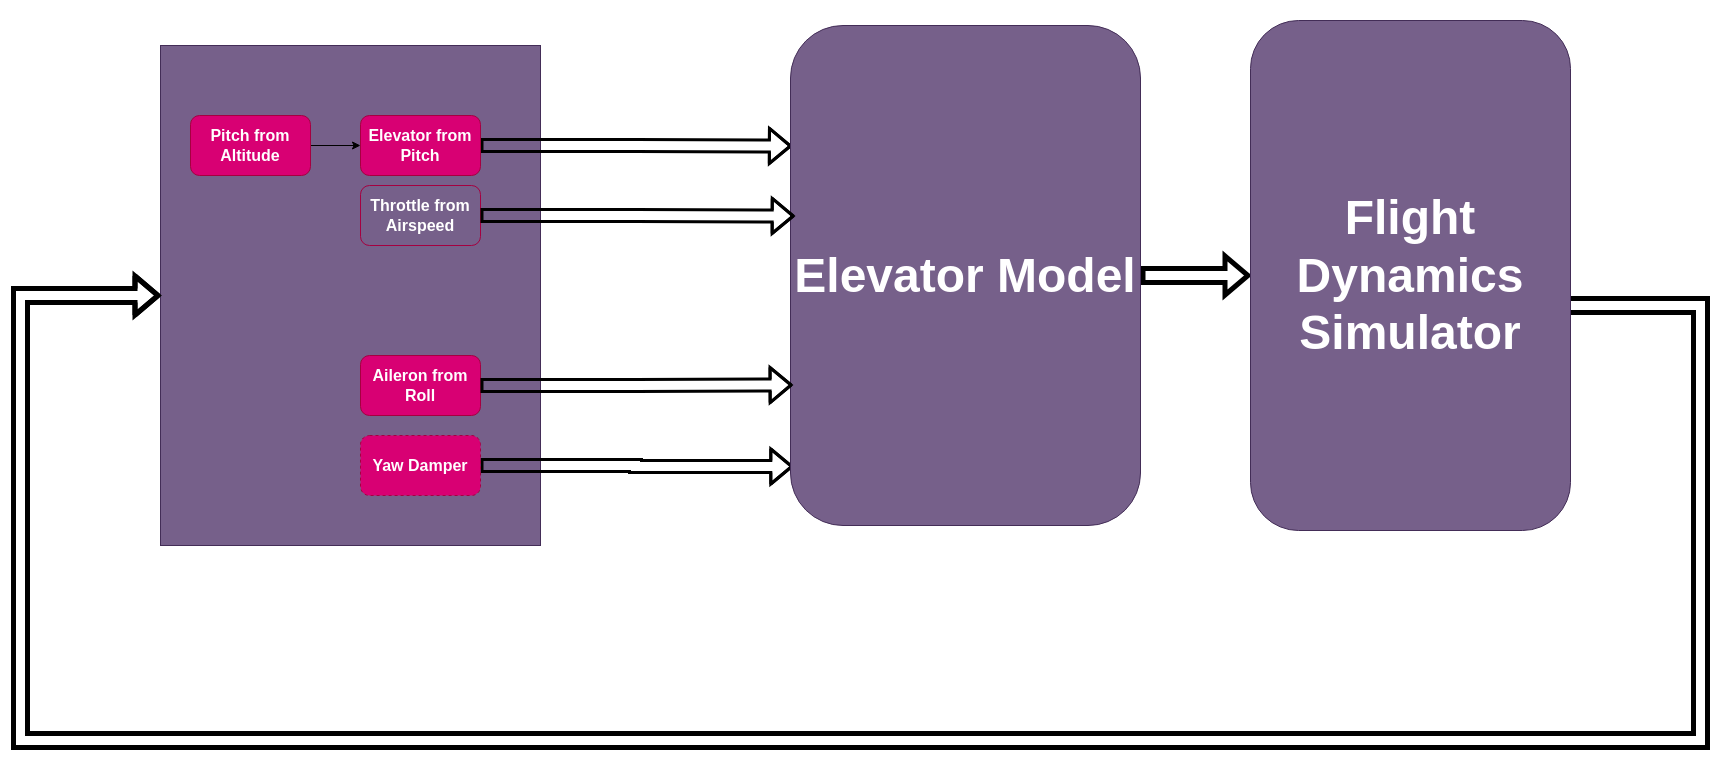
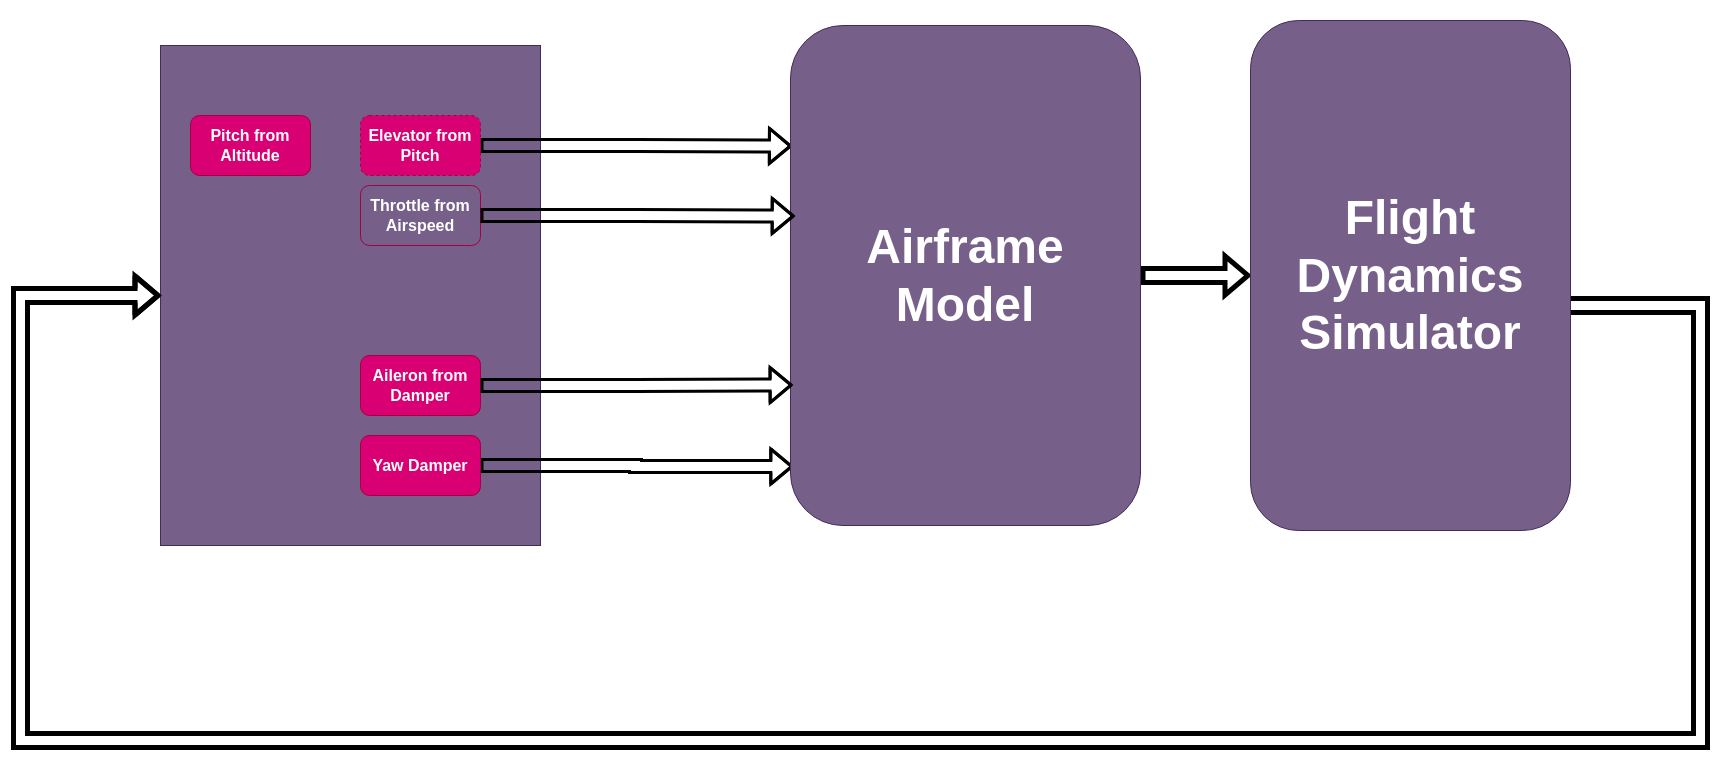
- <mxCell id="6" style="edgeStyle=orthogonalEdgeStyle;rounded=0;orthogonalLoop=1;jettySize=auto;html=1;exitX=1;exitY=0.5;exitDx=0;exitDy=0;entryX=0;entryY=0.5;entryDx=0;entryDy=0;" edge="1" parent="1" source="7" target="5"><mxGeometry relative="1" as="geometry" /></mxCell>
- <mxCell id="5" value="&lt;span style=&quot;font-size: 16px;&quot;&gt;&lt;b&gt;Elevator from Pitch&lt;/b&gt;&lt;/span&gt;" style="rounded=1;whiteSpace=wrap;html=1;fillColor=#d80073;strokeColor=#A50040;fontColor=#ffffff;" vertex="1" parent="1"><mxGeometry x="360" y="115" width="120" height="60" as="geometry" /></mxCell>
+ <mxCell id="5" value="&lt;span style=&quot;font-size: 16px;&quot;&gt;&lt;b&gt;Elevator from Pitch&lt;/b&gt;&lt;/span&gt;" style="rounded=1;whiteSpace=wrap;html=1;fillColor=#d80073;strokeColor=#A50040;fontColor=#ffffff;dashed=1;" vertex="1" parent="1"><mxGeometry x="360" y="115" width="120" height="60" as="geometry" /></mxCell>
- <mxCell id="12" value="&lt;b style=&quot;&quot;&gt;&lt;font style=&quot;font-size: 48px;&quot;&gt;Elevator Model&lt;/font&gt;&lt;/b&gt;" style="rounded=1;whiteSpace=wrap;html=1;fillColor=#76608a;strokeColor=#432D57;fontColor=#ffffff;" vertex="1" parent="1"><mxGeometry x="790" y="25" width="350" height="500" as="geometry" /></mxCell>
+ <mxCell id="12" value="&lt;b style=&quot;&quot;&gt;&lt;font style=&quot;font-size: 48px;&quot;&gt;Airframe Model&lt;/font&gt;&lt;/b&gt;" style="rounded=1;whiteSpace=wrap;html=1;fillColor=#76608a;strokeColor=#432D57;fontColor=#ffffff;" vertex="1" parent="1"><mxGeometry x="790" y="25" width="350" height="500" as="geometry" /></mxCell>
- <mxCell id="10" value="&lt;span style=&quot;font-size: 16px;&quot;&gt;&lt;b&gt;Aileron from Roll&lt;/b&gt;&lt;/span&gt;" style="rounded=1;whiteSpace=wrap;html=1;fillColor=#d80073;strokeColor=#A50040;fontColor=#ffffff;" vertex="1" parent="1"><mxGeometry x="360" y="355" width="120" height="60" as="geometry" /></mxCell>
+ <mxCell id="10" value="&lt;span style=&quot;font-size: 16px;&quot;&gt;&lt;b&gt;Aileron from Damper&lt;/b&gt;&lt;/span&gt;" style="rounded=1;whiteSpace=wrap;html=1;fillColor=#d80073;strokeColor=#A50040;fontColor=#ffffff;" vertex="1" parent="1"><mxGeometry x="360" y="355" width="120" height="60" as="geometry" /></mxCell>
- <mxCell id="9" value="&lt;span style=&quot;font-size: 16px;&quot;&gt;&lt;b&gt;Yaw Damper&lt;/b&gt;&lt;/span&gt;" style="rounded=1;whiteSpace=wrap;html=1;fillColor=#d80073;strokeColor=#A50040;fontColor=#ffffff;dashed=1;" vertex="1" parent="1"><mxGeometry x="360" y="435" width="120" height="60" as="geometry" /></mxCell>
+ <mxCell id="9" value="&lt;span style=&quot;font-size: 16px;&quot;&gt;&lt;b&gt;Yaw Damper&lt;/b&gt;&lt;/span&gt;" style="rounded=1;whiteSpace=wrap;html=1;fillColor=#d80073;strokeColor=#A50040;fontColor=#ffffff;" vertex="1" parent="1"><mxGeometry x="360" y="435" width="120" height="60" as="geometry" /></mxCell>
